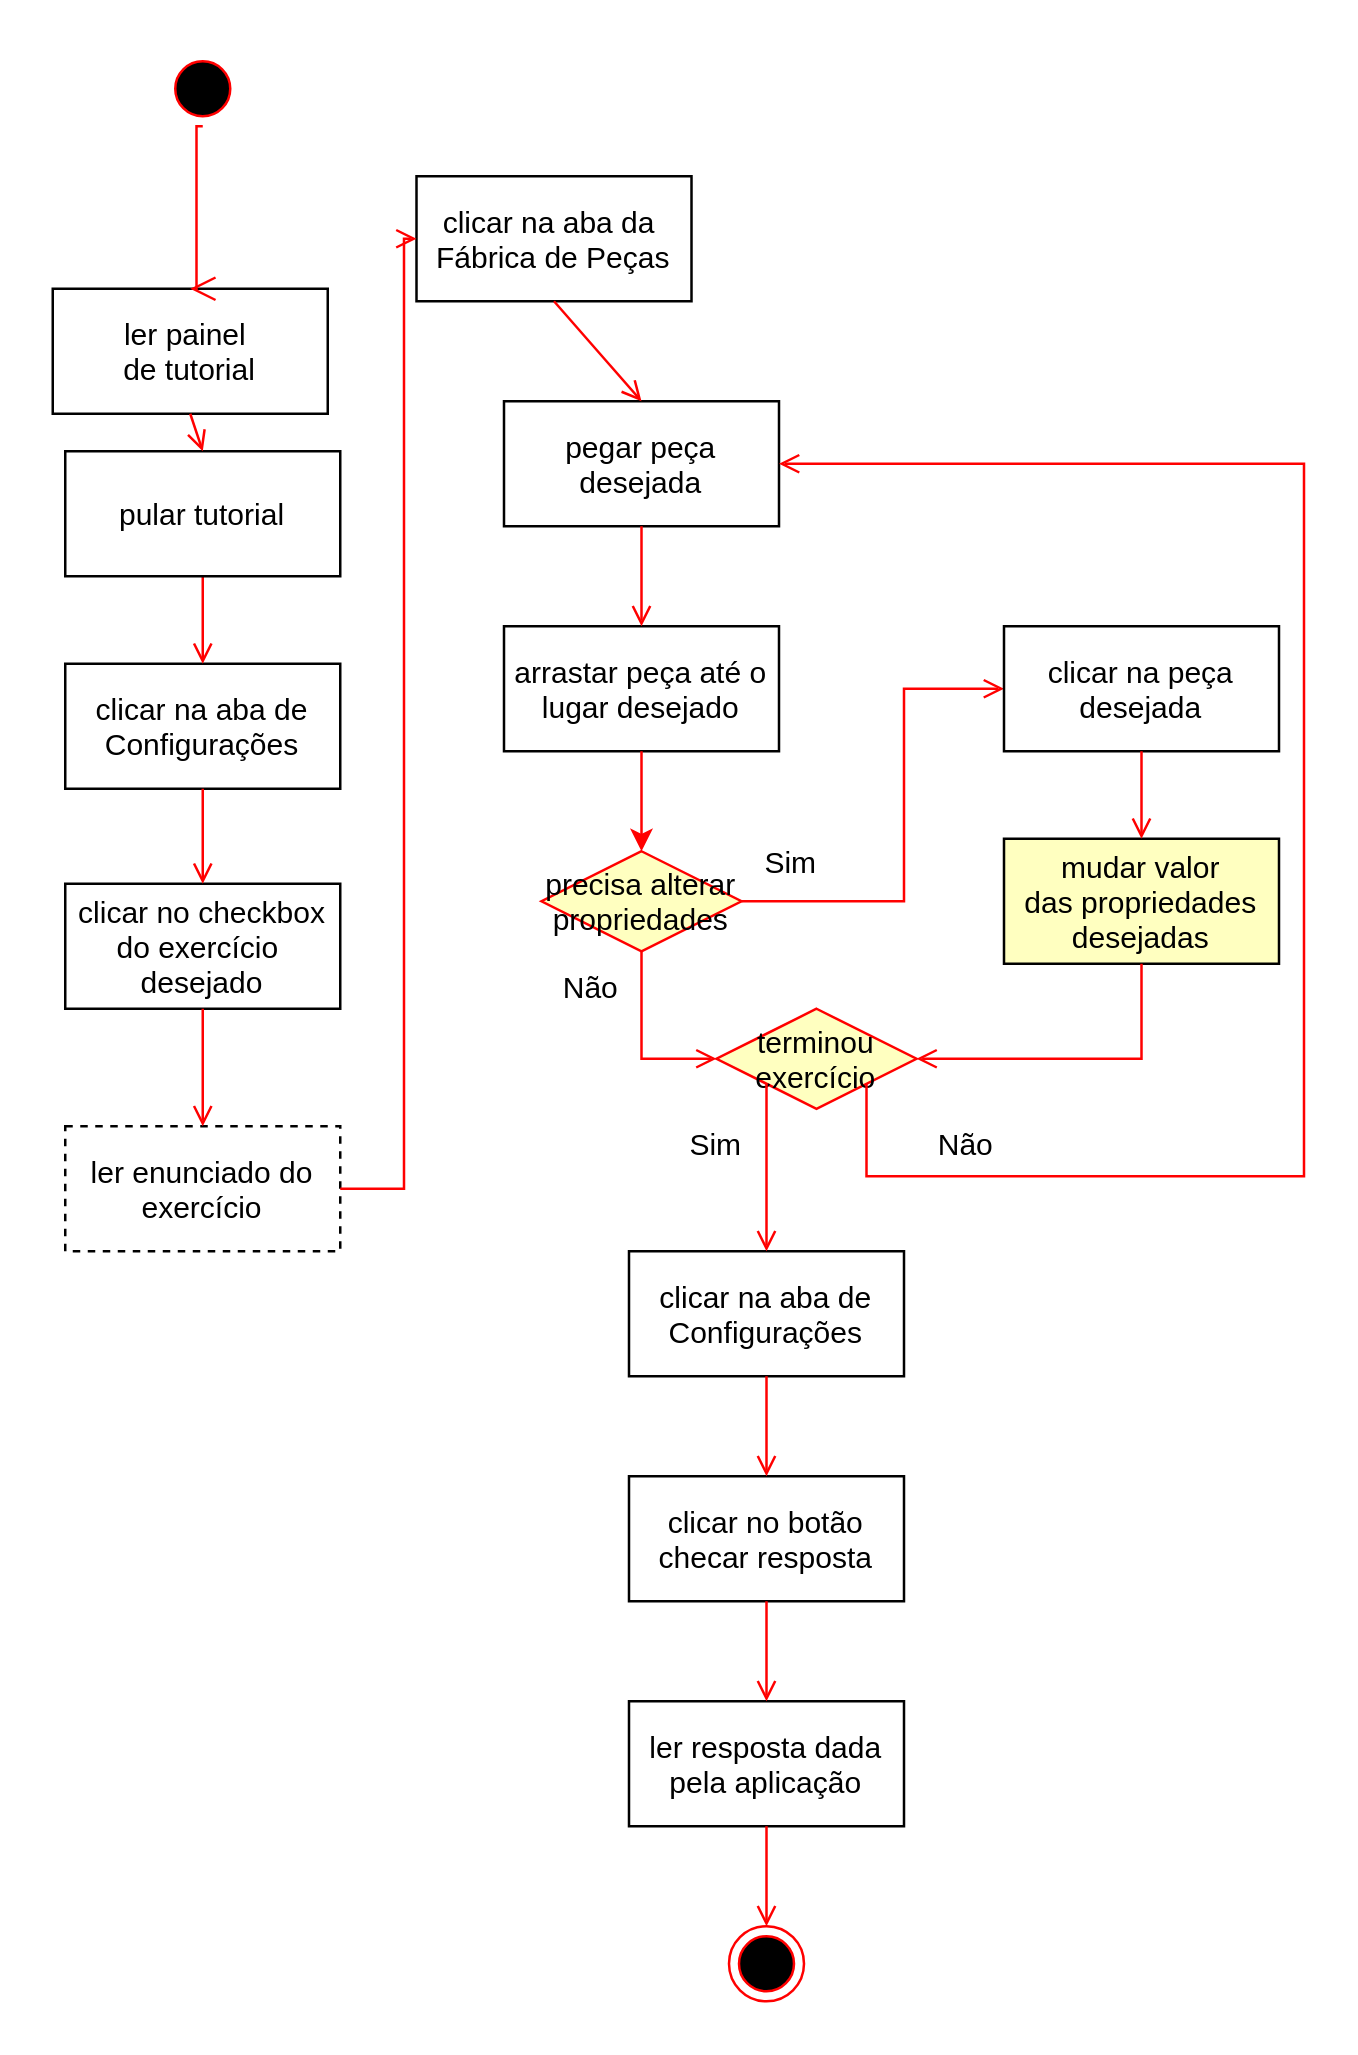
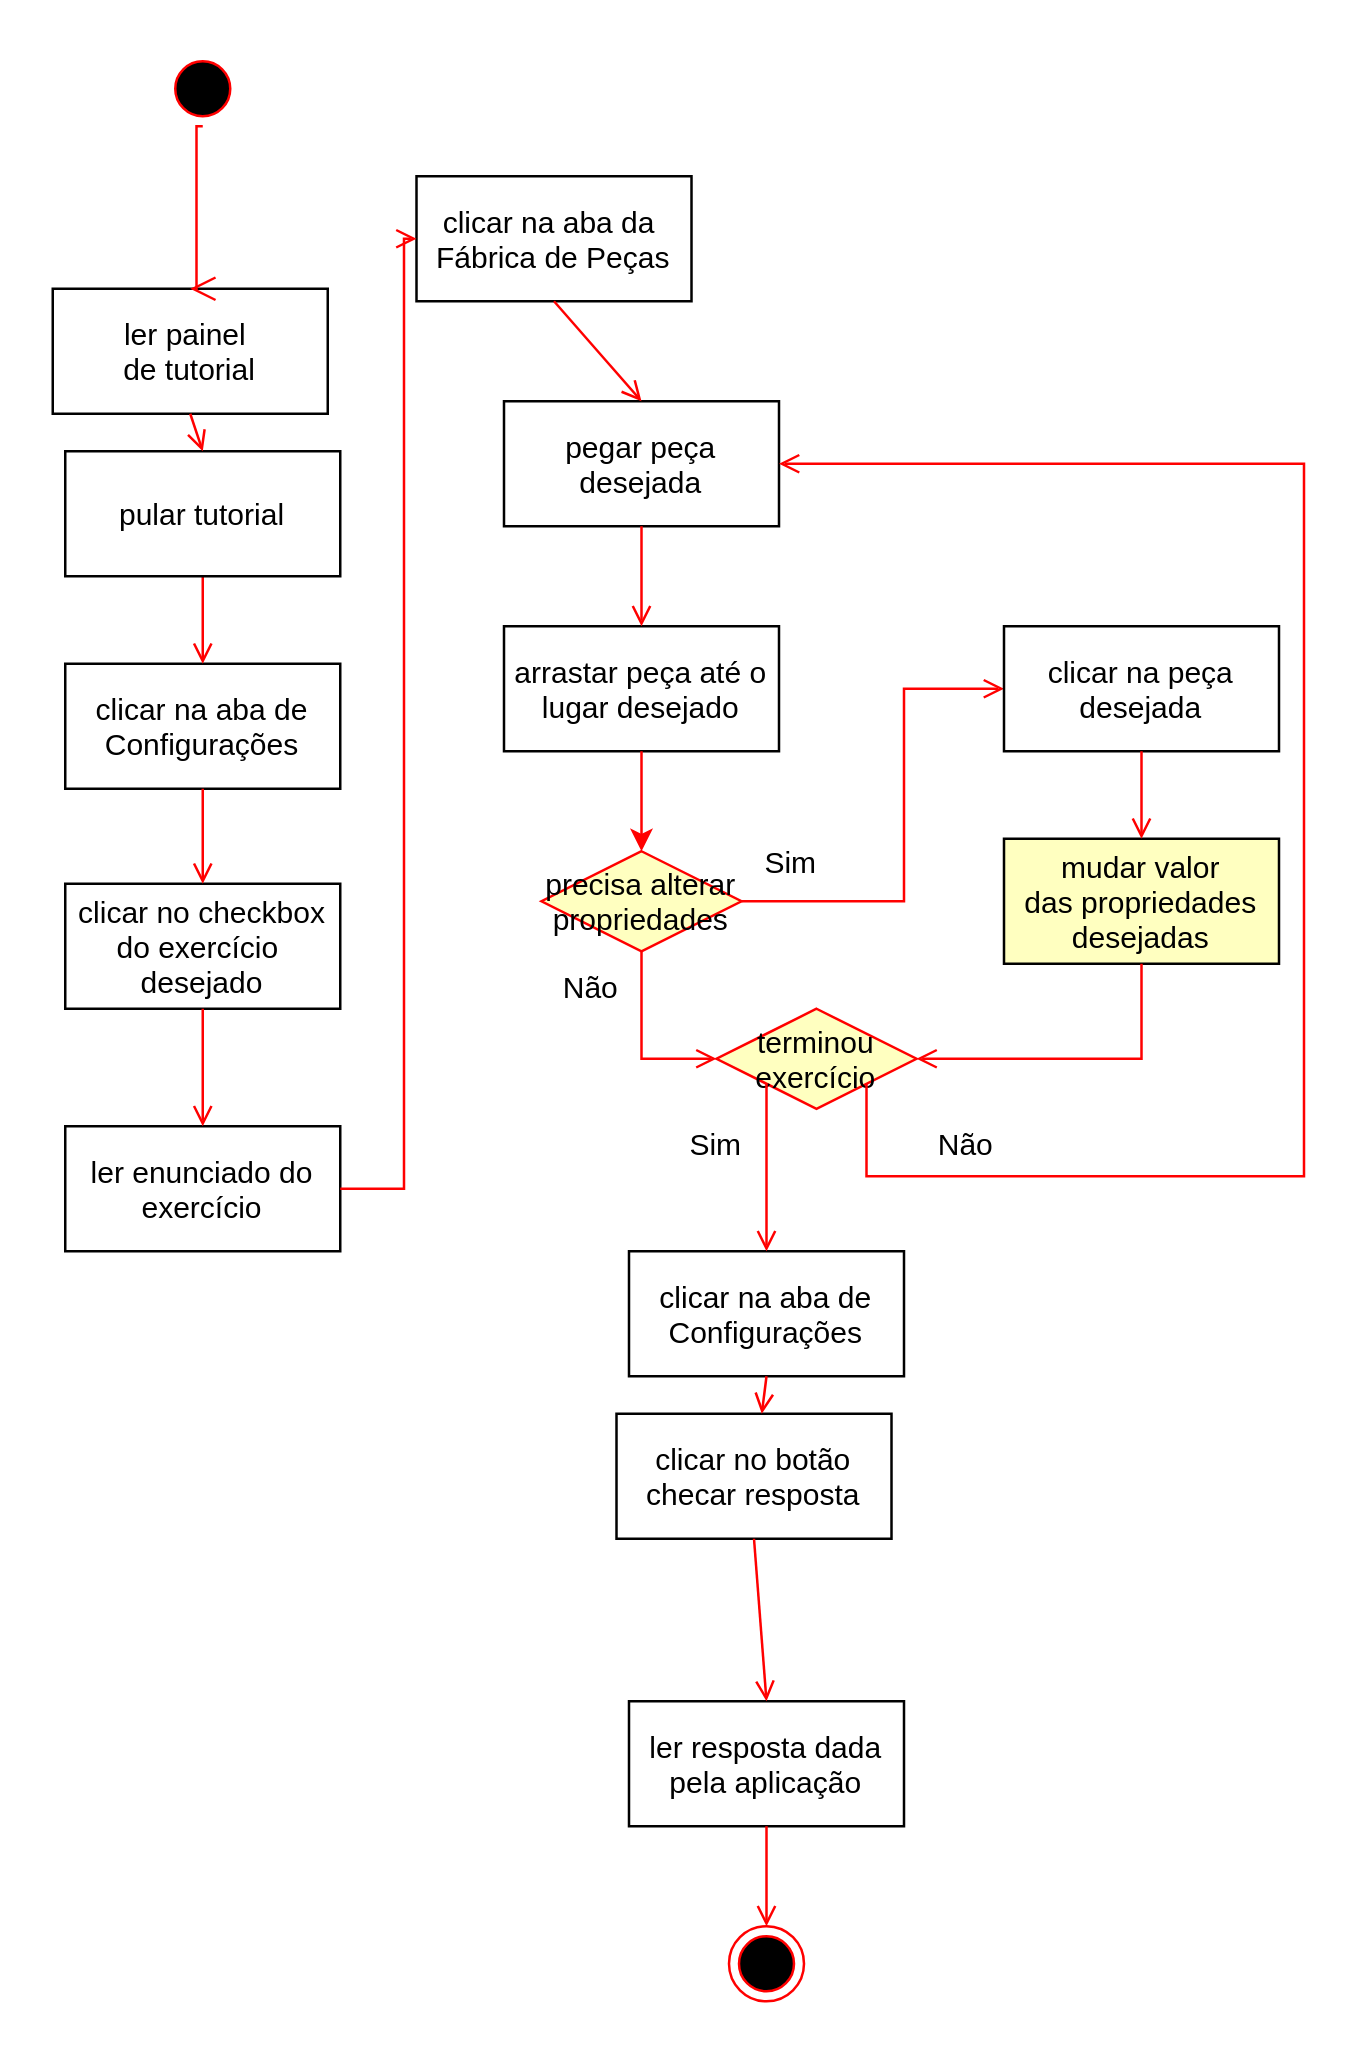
- <mxCell id="13" value="ler enunciado do&#10;exercício" style="dashed=1;" vertex="1" parent="1"><mxGeometry x="25.5" y="450" width="110" height="50" as="geometry" /></mxCell>
+ <mxCell id="13" value="ler enunciado do&#10;exercício" style="" vertex="1" parent="1"><mxGeometry x="25.5" y="450" width="110" height="50" as="geometry" /></mxCell>
- <mxCell id="23" value="clicar no botão&#10;checar resposta" style="" vertex="1" parent="1"><mxGeometry x="251" y="590" width="110" height="50" as="geometry" /></mxCell>
+ <mxCell id="23" value="clicar no botão&#10;checar resposta" style="" vertex="1" parent="1"><mxGeometry x="246" y="565" width="110" height="50" as="geometry" /></mxCell>
